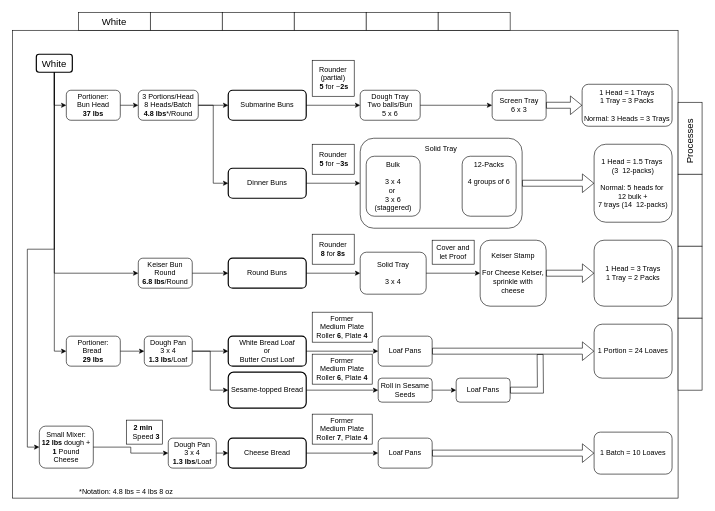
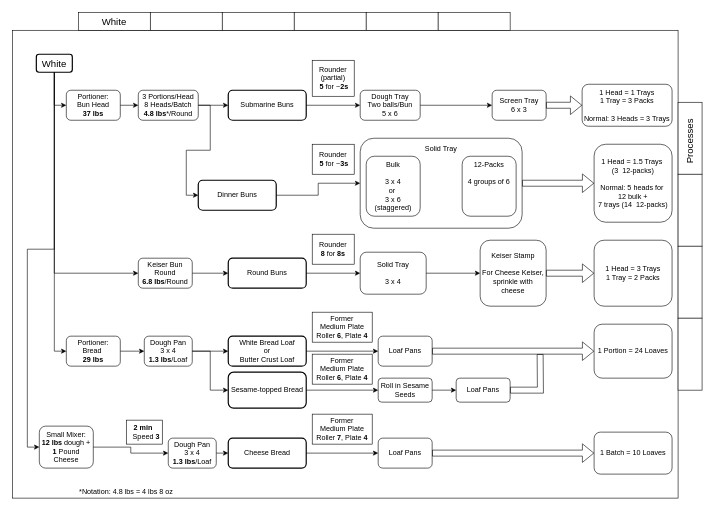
- <mxCell id="36" value="Dinner Buns" style="text;html=1;align=center;verticalAlign=middle;whiteSpace=wrap;rounded=1;fontFamily=Helvetica;fontSize=12;fontColor=default;strokeColor=default;strokeWidth=1.968;" parent="14" vertex="1"><mxGeometry x="380" y="280" width="130" height="50" as="geometry" /></mxCell>
+ <mxCell id="36" value="Dinner Buns" style="text;html=1;align=center;verticalAlign=middle;whiteSpace=wrap;rounded=1;fontFamily=Helvetica;fontSize=12;fontColor=default;strokeColor=default;strokeWidth=1.968;" parent="14" vertex="1"><mxGeometry x="330" y="300" width="130" height="50" as="geometry" /></mxCell>
- <mxCell id="49" value="Cover and let Proof" style="text;html=1;align=center;verticalAlign=middle;whiteSpace=wrap;rounded=0;fontFamily=Helvetica;fontSize=12;fontColor=default;strokeColor=default;" parent="14" vertex="1"><mxGeometry x="720" y="400" width="70" height="40" as="geometry" /></mxCell>
